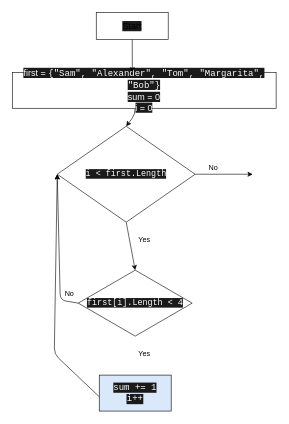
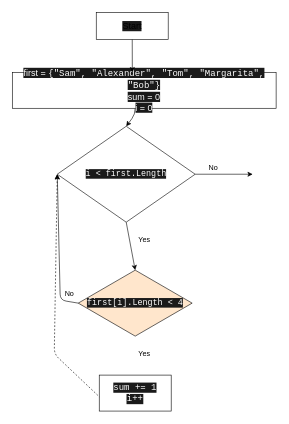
- <mxCell id="8" value="&lt;div style=&quot;font-family: &amp;#34;consolas&amp;#34; , &amp;#34;courier new&amp;#34; , monospace ; font-size: 14px ; line-height: 19px&quot;&gt;&lt;span style=&quot;background-color: rgb(26 , 26 , 26)&quot;&gt;&lt;font color=&quot;#ffffff&quot;&gt;first[i].Length &amp;lt; 4&lt;/font&gt;&lt;/span&gt;&lt;/div&gt;" style="rhombus;whiteSpace=wrap;html=1;" vertex="1" parent="1"><mxGeometry x="130" y="450" width="190" height="110" as="geometry" /></mxCell>
+ <mxCell id="8" value="&lt;div style=&quot;font-family: &amp;#34;consolas&amp;#34; , &amp;#34;courier new&amp;#34; , monospace ; font-size: 14px ; line-height: 19px&quot;&gt;&lt;span style=&quot;background-color: rgb(26 , 26 , 26)&quot;&gt;&lt;font color=&quot;#ffffff&quot;&gt;first[i].Length &amp;lt; 4&lt;/font&gt;&lt;/span&gt;&lt;/div&gt;" style="rhombus;whiteSpace=wrap;html=1;fillColor=#ffe6cc;" vertex="1" parent="1"><mxGeometry x="130" y="450" width="190" height="110" as="geometry" /></mxCell>
- <mxCell id="7" style="edgeStyle=none;html=1;exitX=0.017;exitY=0.633;exitDx=0;exitDy=0;entryX=0;entryY=0.5;entryDx=0;entryDy=0;exitPerimeter=0;" edge="1" parent="1" source="10" target="6"><mxGeometry relative="1" as="geometry"><mxPoint x="80" y="320" as="targetPoint" /><Array as="points"><mxPoint x="90" y="590" /></Array></mxGeometry></mxCell>
+ <mxCell id="7" style="edgeStyle=none;html=1;exitX=0.017;exitY=0.633;exitDx=0;exitDy=0;entryX=0;entryY=0.5;entryDx=0;entryDy=0;exitPerimeter=0;dashed=1;" edge="1" parent="1" source="10" target="6"><mxGeometry relative="1" as="geometry"><mxPoint x="80" y="320" as="targetPoint" /><Array as="points"><mxPoint x="90" y="590" /></Array></mxGeometry></mxCell>
- <mxCell id="10" value="&lt;div style=&quot;font-family: &amp;#34;consolas&amp;#34; , &amp;#34;courier new&amp;#34; , monospace ; line-height: 19px ; font-size: 15px&quot;&gt;&lt;span style=&quot;background-color: rgb(26 , 26 , 26)&quot;&gt;&lt;font color=&quot;#ffffff&quot; style=&quot;font-size: 15px&quot;&gt;sum += 1&lt;/font&gt;&lt;/span&gt;&lt;/div&gt;&lt;div style=&quot;font-family: &amp;#34;consolas&amp;#34; , &amp;#34;courier new&amp;#34; , monospace ; line-height: 19px ; font-size: 15px&quot;&gt;&lt;span style=&quot;background-color: rgb(26 , 26 , 26)&quot;&gt;&lt;font color=&quot;#ffffff&quot; style=&quot;font-size: 15px&quot;&gt;i++&lt;/font&gt;&lt;/span&gt;&lt;/div&gt;" style="rounded=0;whiteSpace=wrap;html=1;fillColor=#dae8fc;" vertex="1" parent="1"><mxGeometry x="165" y="625" width="120" height="60" as="geometry" /></mxCell>
+ <mxCell id="10" value="&lt;div style=&quot;font-family: &amp;#34;consolas&amp;#34; , &amp;#34;courier new&amp;#34; , monospace ; line-height: 19px ; font-size: 15px&quot;&gt;&lt;span style=&quot;background-color: rgb(26 , 26 , 26)&quot;&gt;&lt;font color=&quot;#ffffff&quot; style=&quot;font-size: 15px&quot;&gt;sum += 1&lt;/font&gt;&lt;/span&gt;&lt;/div&gt;&lt;div style=&quot;font-family: &amp;#34;consolas&amp;#34; , &amp;#34;courier new&amp;#34; , monospace ; line-height: 19px ; font-size: 15px&quot;&gt;&lt;span style=&quot;background-color: rgb(26 , 26 , 26)&quot;&gt;&lt;font color=&quot;#ffffff&quot; style=&quot;font-size: 15px&quot;&gt;i++&lt;/font&gt;&lt;/span&gt;&lt;/div&gt;" style="rounded=0;whiteSpace=wrap;html=1;" vertex="1" parent="1"><mxGeometry x="165" y="625" width="120" height="60" as="geometry" /></mxCell>
